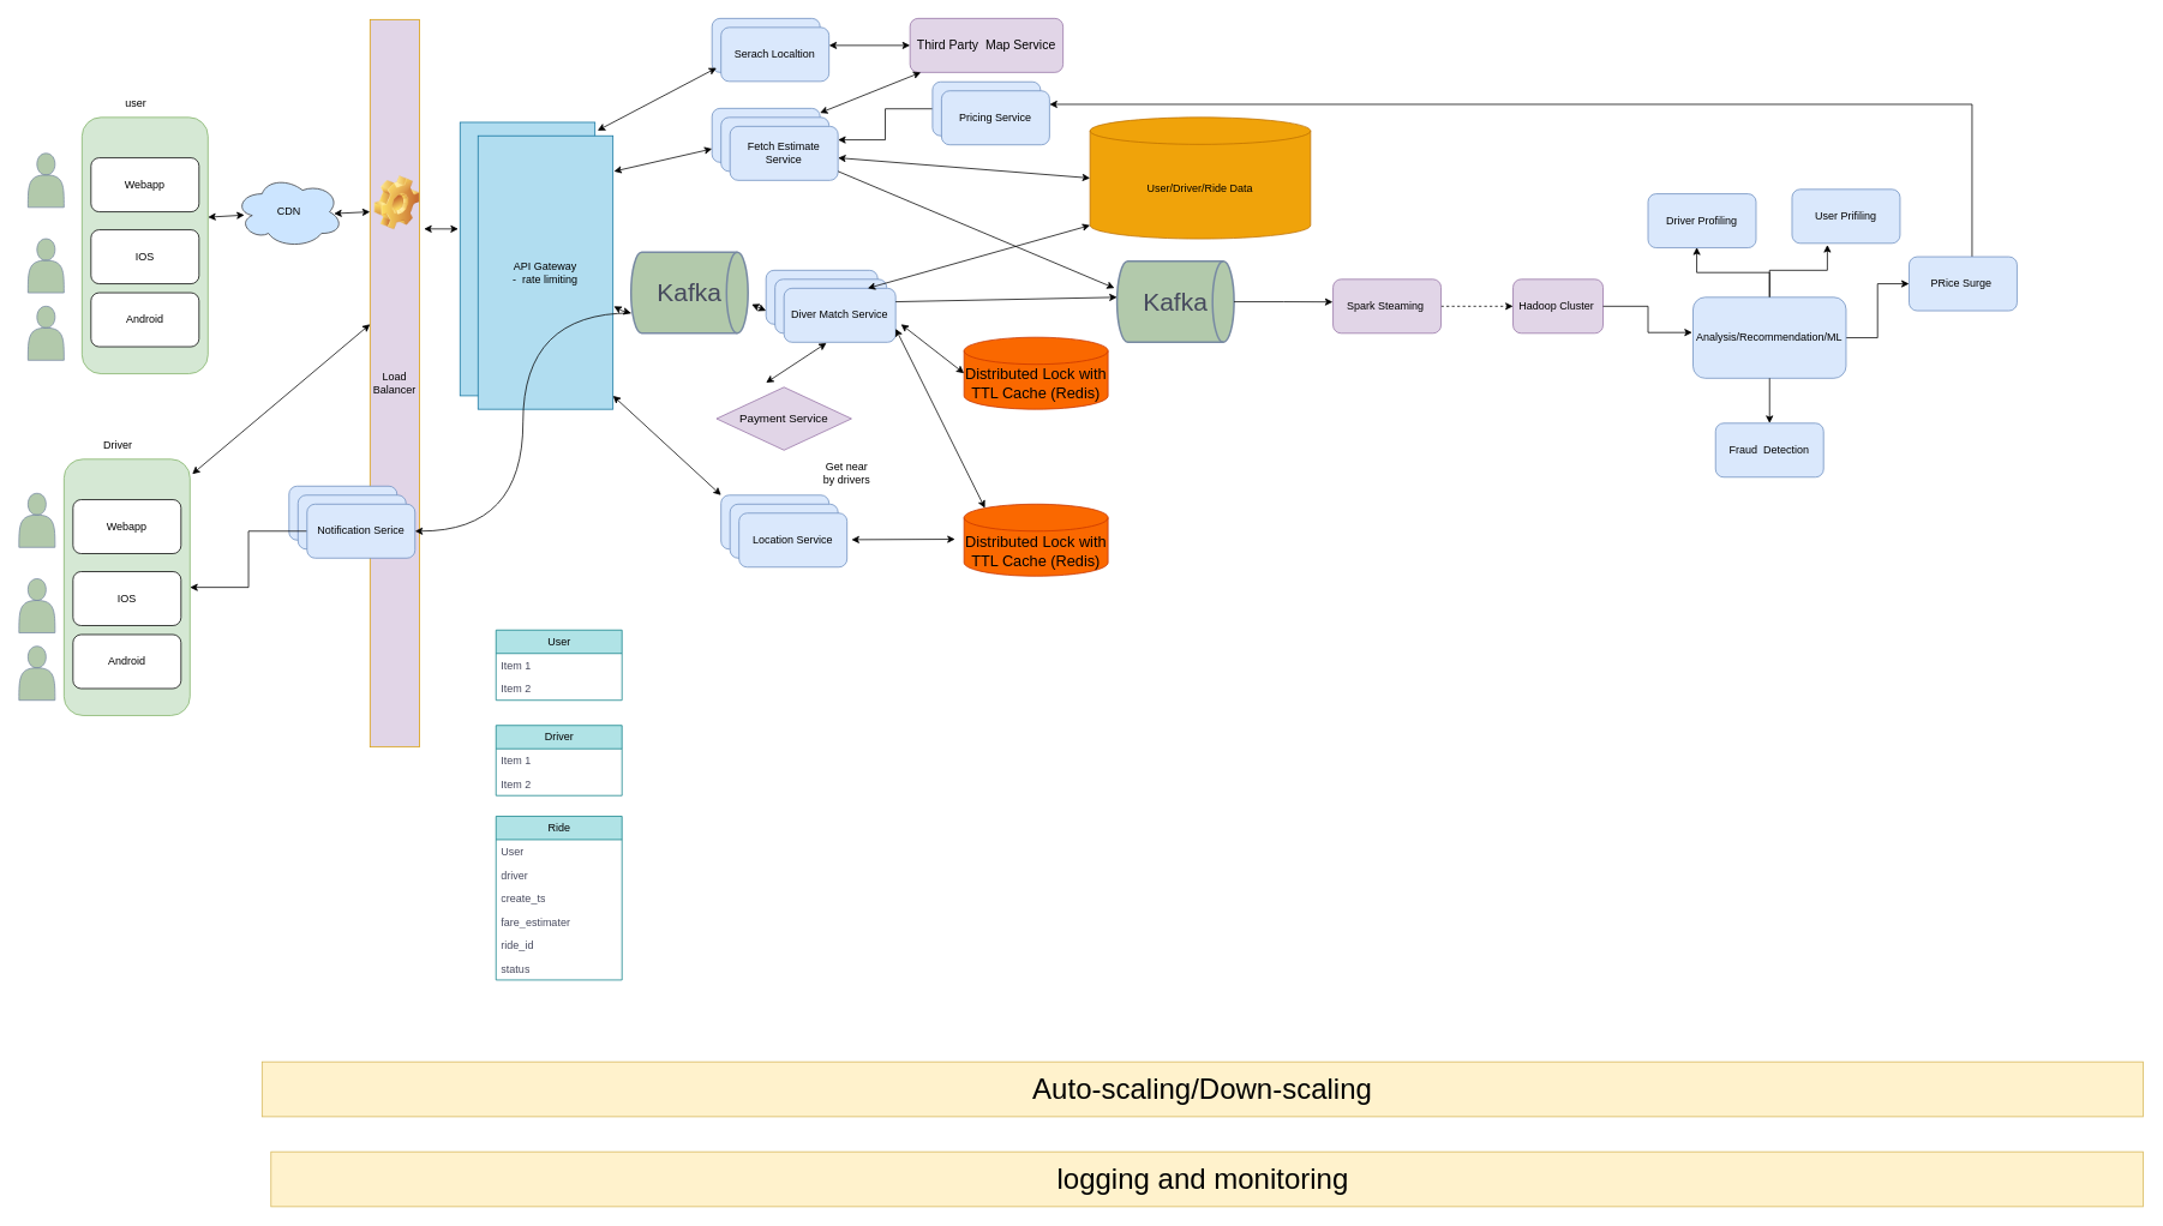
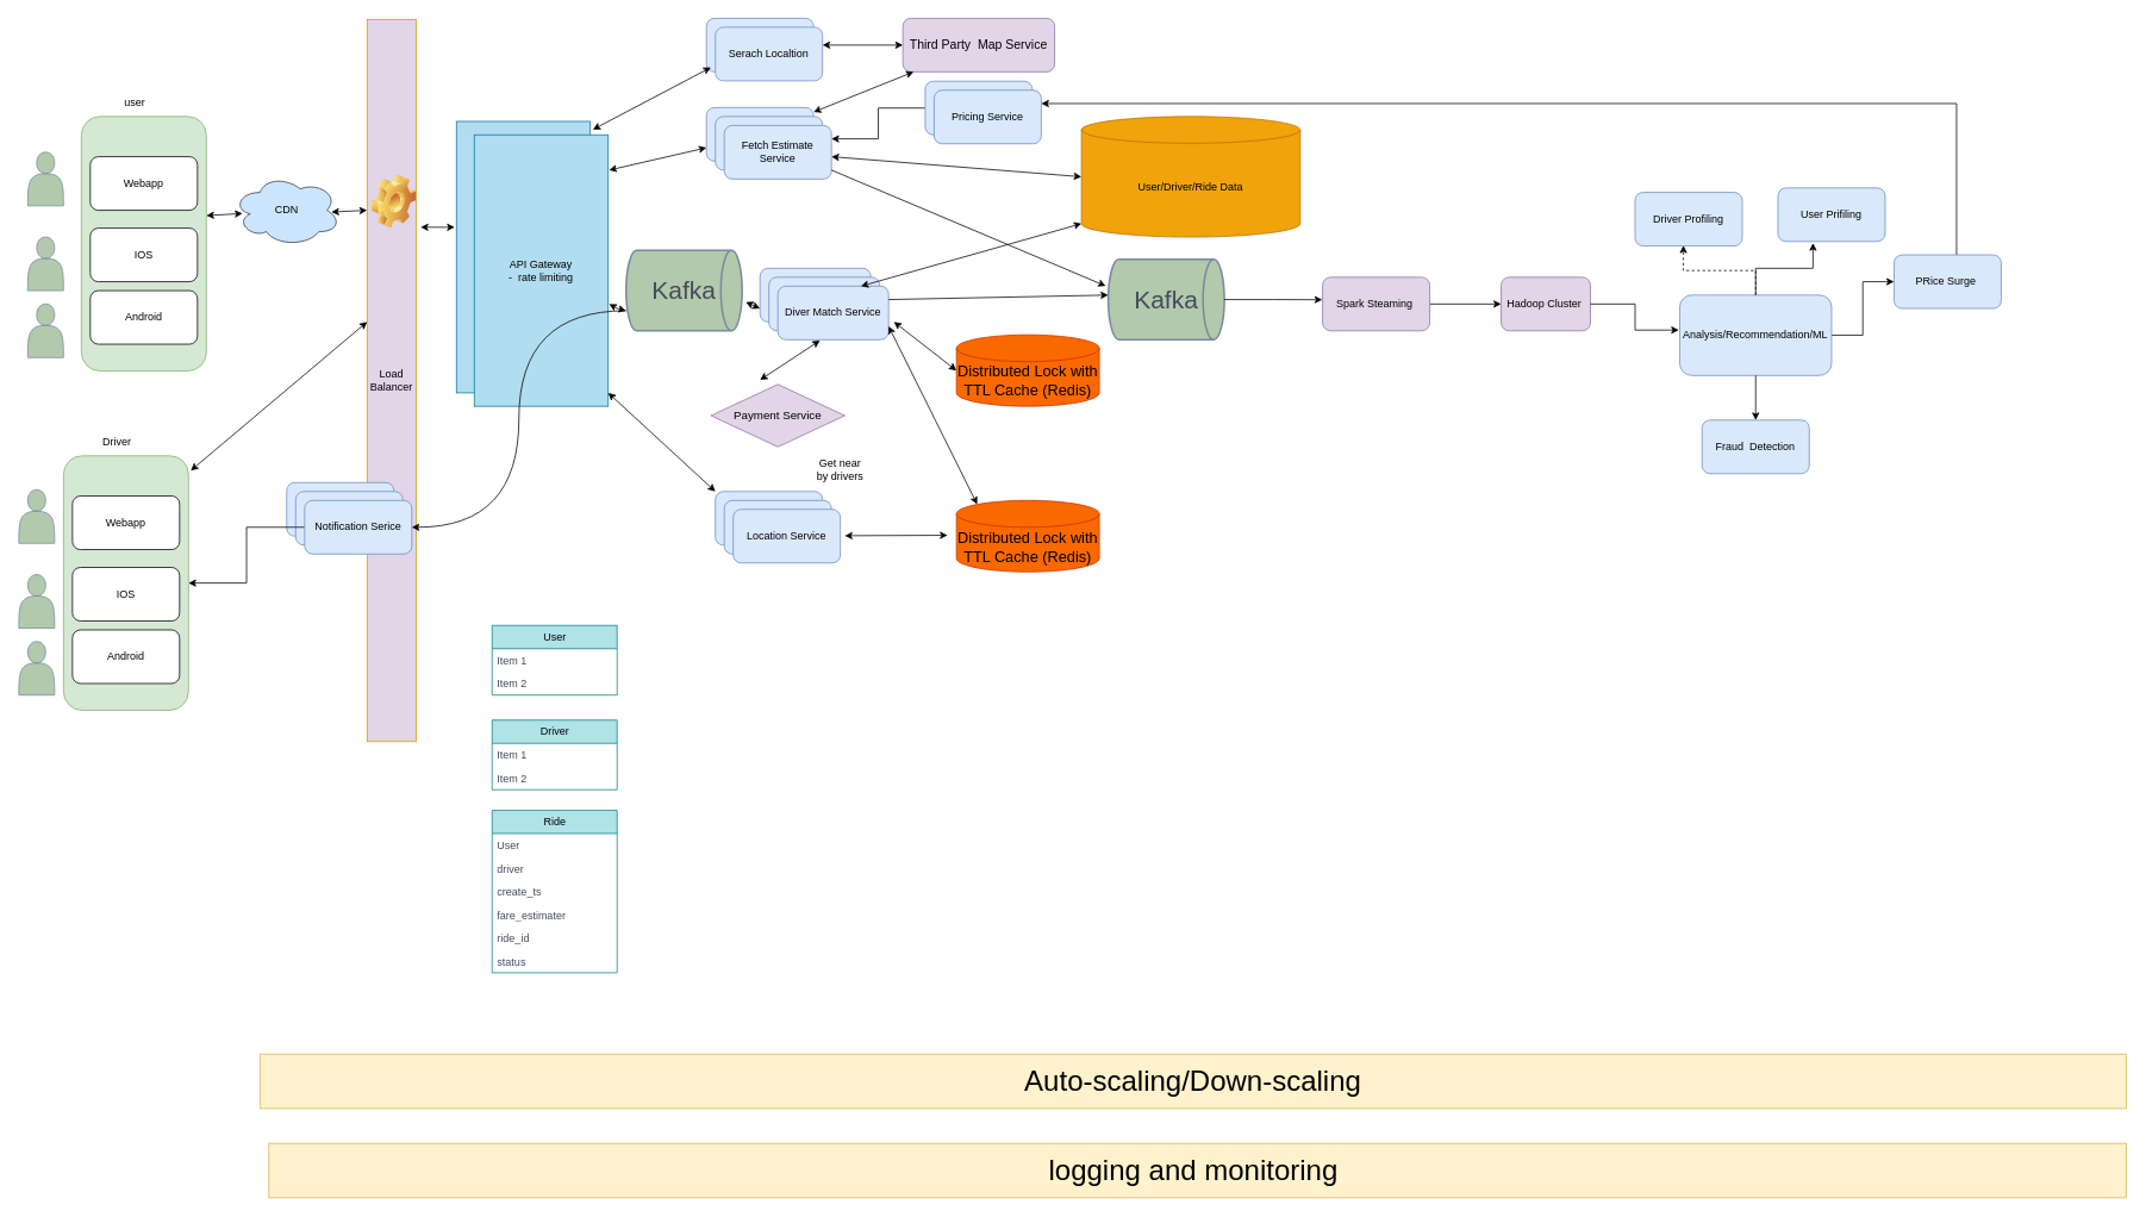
- <mxCell id="72" style="edgeStyle=orthogonalEdgeStyle;rounded=0;orthogonalLoop=1;jettySize=auto;html=1;entryX=0.451;entryY=0.991;entryDx=0;entryDy=0;entryPerimeter=0;" edge="1" parent="1" source="74" target="75"><mxGeometry relative="1" as="geometry"><mxPoint x="1960" y="160" as="targetPoint" /></mxGeometry></mxCell>
+ <mxCell id="72" style="edgeStyle=orthogonalEdgeStyle;rounded=0;orthogonalLoop=1;jettySize=auto;html=1;entryX=0.451;entryY=0.991;entryDx=0;entryDy=0;entryPerimeter=0;dashed=1;" edge="1" parent="1" source="74" target="75"><mxGeometry relative="1" as="geometry"><mxPoint x="1960" y="160" as="targetPoint" /></mxGeometry></mxCell>
- <mxCell id="69" style="edgeStyle=orthogonalEdgeStyle;rounded=0;orthogonalLoop=1;jettySize=auto;html=1;exitX=1;exitY=0.5;exitDx=0;exitDy=0;entryX=0;entryY=0.5;entryDx=0;entryDy=0;dashed=1;" edge="1" parent="1" source="70" target="71"><mxGeometry relative="1" as="geometry" /></mxCell>
+ <mxCell id="69" style="edgeStyle=orthogonalEdgeStyle;rounded=0;orthogonalLoop=1;jettySize=auto;html=1;exitX=1;exitY=0.5;exitDx=0;exitDy=0;entryX=0;entryY=0.5;entryDx=0;entryDy=0;" edge="1" parent="1" source="70" target="71"><mxGeometry relative="1" as="geometry" /></mxCell>
